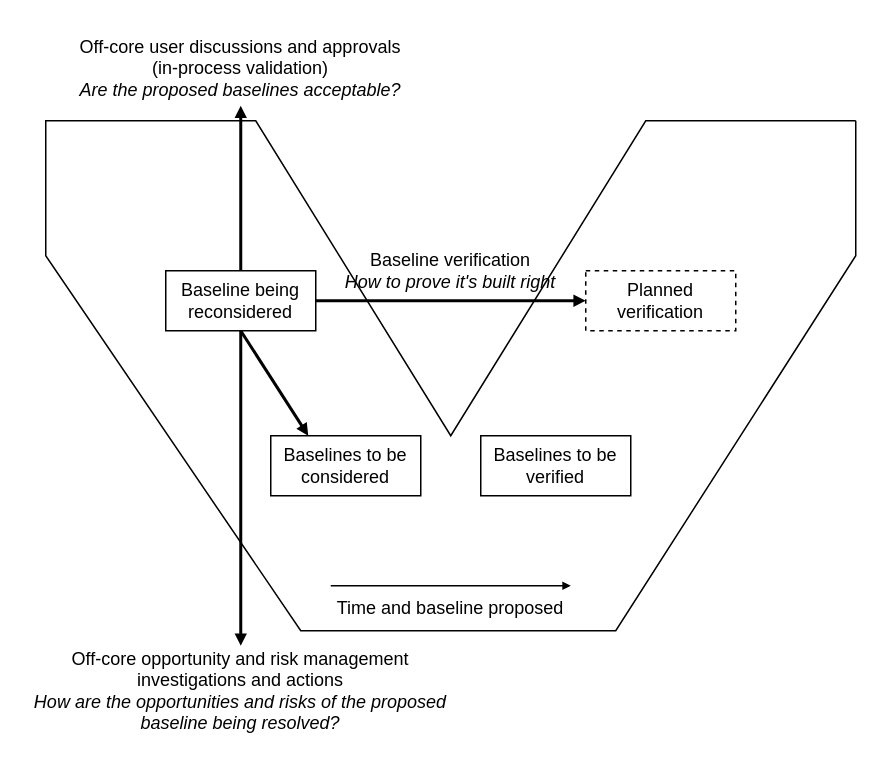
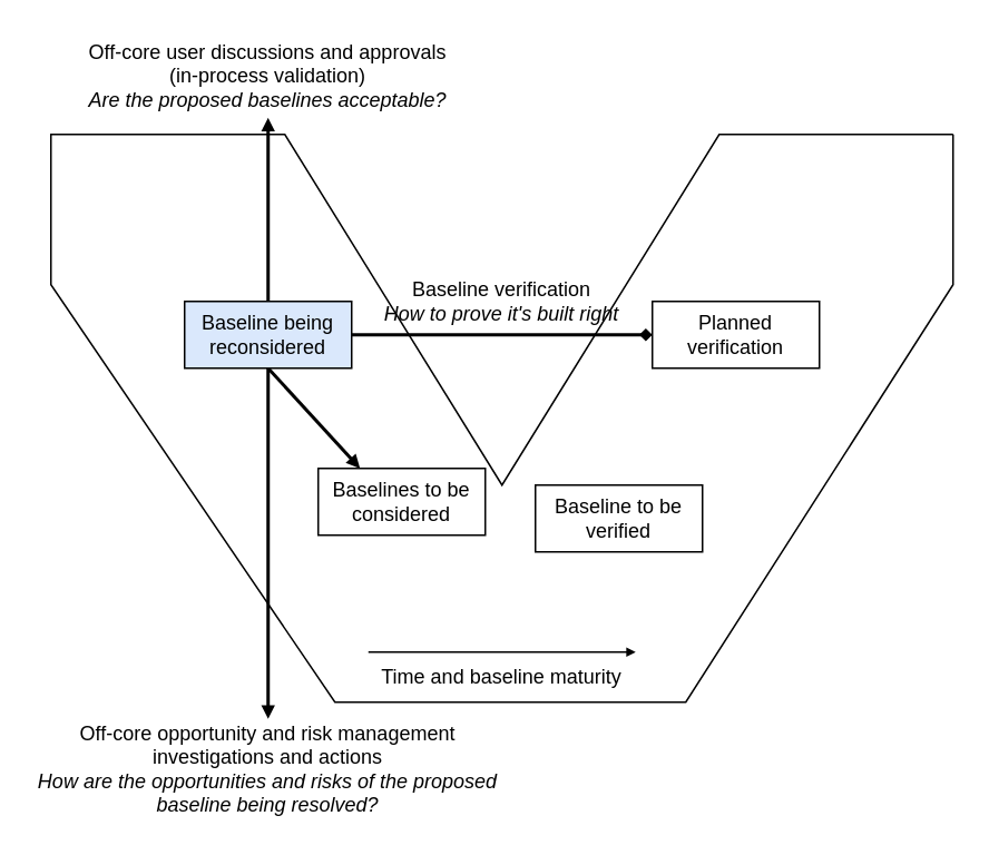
- <mxCell id="8" value="Baseline being reconsidered" style="rounded=0;whiteSpace=wrap;html=1;" vertex="1" parent="1"><mxGeometry x="110" y="180" width="100" height="40" as="geometry" /></mxCell>
+ <mxCell id="8" value="Baseline being reconsidered" style="rounded=0;whiteSpace=wrap;html=1;fillColor=#dae8fc;" vertex="1" parent="1"><mxGeometry x="110" y="180" width="100" height="40" as="geometry" /></mxCell>
- <mxCell id="7" style="edgeStyle=none;rounded=0;html=1;exitX=1;exitY=0.5;exitDx=0;exitDy=0;entryX=0;entryY=0.5;entryDx=0;entryDy=0;strokeWidth=2;endArrow=block;endFill=1;startSize=3;endSize=3;" edge="1" parent="1" source="8" target="11"><mxGeometry relative="1" as="geometry" /></mxCell>
+ <mxCell id="7" style="edgeStyle=none;rounded=0;html=1;exitX=1;exitY=0.5;exitDx=0;exitDy=0;entryX=0;entryY=0.5;entryDx=0;entryDy=0;strokeWidth=2;endArrow=diamond;endFill=1;startSize=3;endSize=3;" edge="1" parent="1" source="8" target="11"><mxGeometry relative="1" as="geometry" /></mxCell>
- <mxCell id="11" value="Planned verification" style="rounded=0;whiteSpace=wrap;html=1;dashed=1;" vertex="1" parent="1"><mxGeometry x="390" y="180" width="100" height="40" as="geometry" /></mxCell>
+ <mxCell id="11" value="Planned verification" style="rounded=0;whiteSpace=wrap;html=1;" vertex="1" parent="1"><mxGeometry x="390" y="180" width="100" height="40" as="geometry" /></mxCell>
- <mxCell id="9" value="Baselines to be considered" style="rounded=0;whiteSpace=wrap;html=1;" vertex="1" parent="1"><mxGeometry x="180" y="290" width="100" height="40" as="geometry" /></mxCell>
+ <mxCell id="9" value="Baselines to be considered" style="rounded=0;whiteSpace=wrap;html=1;" vertex="1" parent="1"><mxGeometry x="190" y="280" width="100" height="40" as="geometry" /></mxCell>
- <mxCell id="10" value="Baselines to be verified" style="rounded=0;whiteSpace=wrap;html=1;" vertex="1" parent="1"><mxGeometry x="320" y="290" width="100" height="40" as="geometry" /></mxCell>
+ <mxCell id="10" value="Baseline to be verified" style="rounded=0;whiteSpace=wrap;html=1;" vertex="1" parent="1"><mxGeometry x="320" y="290" width="100" height="40" as="geometry" /></mxCell>
- <mxCell id="14" value="Time and baseline proposed" style="rounded=0;whiteSpace=wrap;html=1;strokeColor=none;fillColor=none;" vertex="1" parent="1"><mxGeometry x="220" y="390" width="160" height="30" as="geometry" /></mxCell>
+ <mxCell id="14" value="Time and baseline maturity" style="rounded=0;whiteSpace=wrap;html=1;strokeColor=none;fillColor=none;" vertex="1" parent="1"><mxGeometry x="220" y="390" width="160" height="30" as="geometry" /></mxCell>
